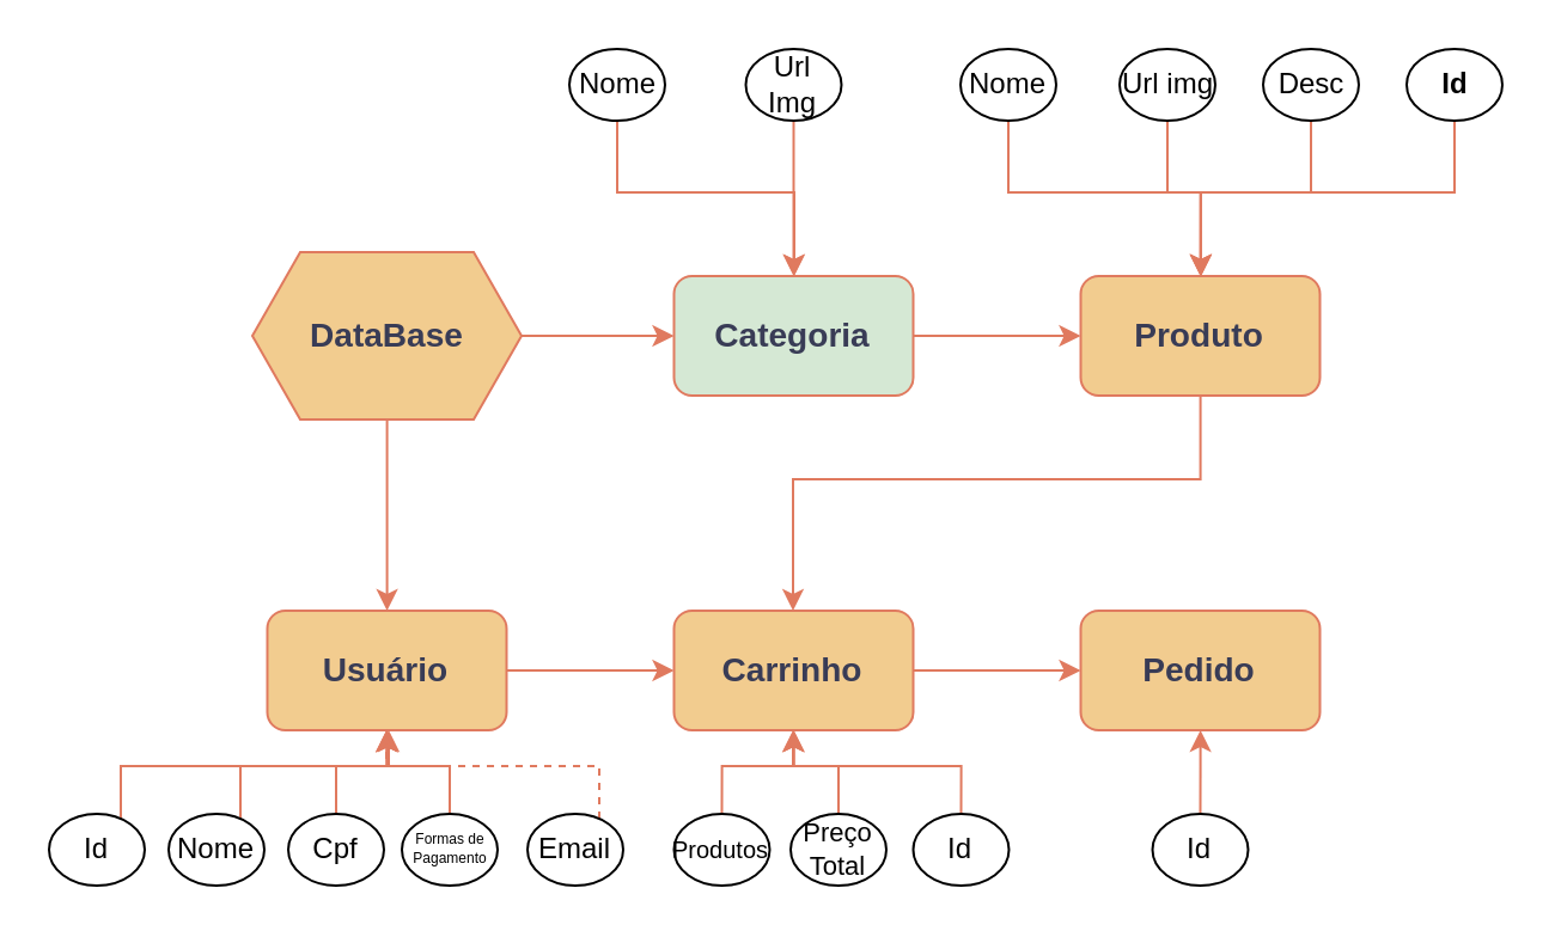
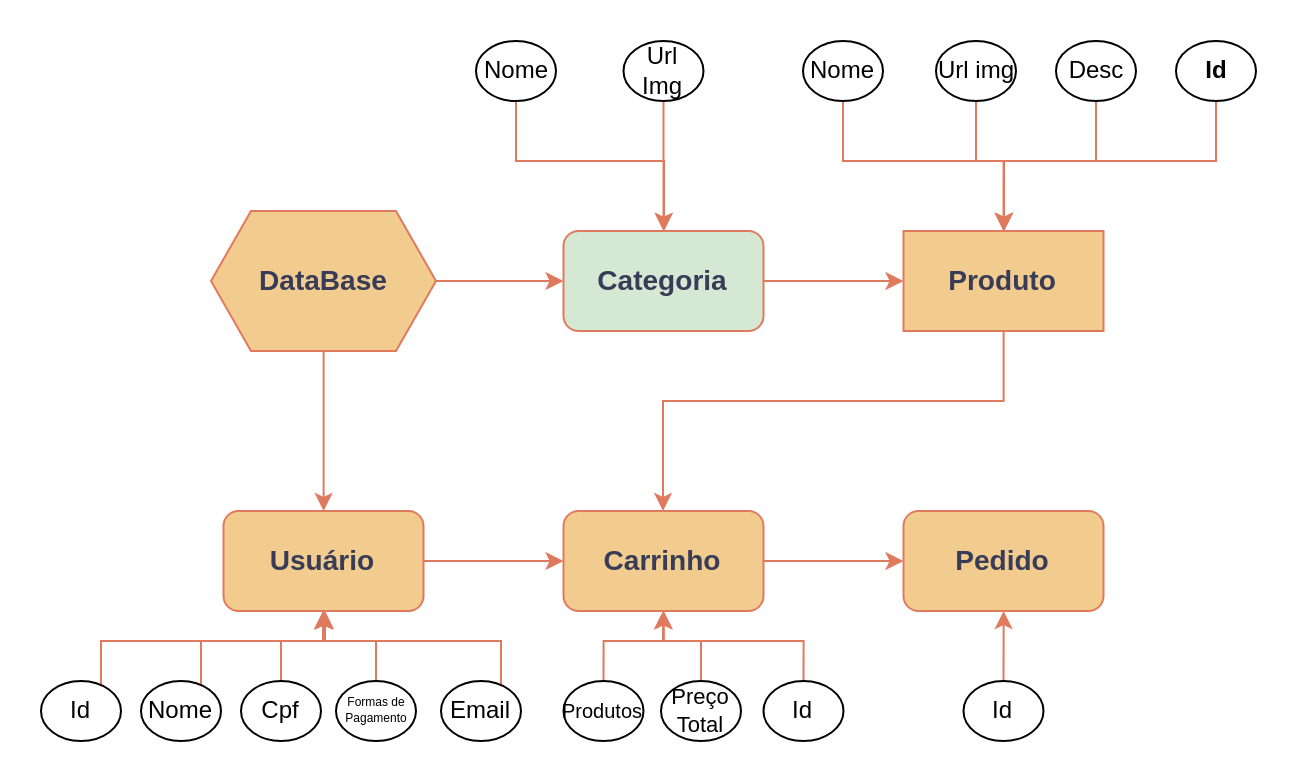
- <mxCell id="13" value="&lt;h3&gt;Produto&lt;/h3&gt;" style="rounded=1;whiteSpace=wrap;html=1;strokeColor=#E07A5F;fontColor=#393C56;fillColor=#F2CC8F;" vertex="1" parent="1"><mxGeometry x="451.25" y="115" width="100" height="50" as="geometry" /></mxCell>
+ <mxCell id="13" value="&lt;h3&gt;Produto&lt;/h3&gt;" style="whiteSpace=wrap;html=1;strokeColor=#E07A5F;fontColor=#393C56;fillColor=#F2CC8F;rounded=0;" vertex="1" parent="1"><mxGeometry x="451.25" y="115" width="100" height="50" as="geometry" /></mxCell>
- <mxCell id="34" style="edgeStyle=orthogonalEdgeStyle;rounded=0;orthogonalLoop=1;jettySize=auto;html=1;strokeColor=#E07A5F;fontFamily=Helvetica;fontSize=12;fontColor=#393C56;fillColor=#F2CC8F;dashed=1;" edge="1" parent="1" source="35" target="3"><mxGeometry relative="1" as="geometry"><Array as="points"><mxPoint x="250" y="320" /><mxPoint x="161" y="320" /></Array></mxGeometry></mxCell>
+ <mxCell id="34" style="edgeStyle=orthogonalEdgeStyle;rounded=0;orthogonalLoop=1;jettySize=auto;html=1;strokeColor=#E07A5F;fontFamily=Helvetica;fontSize=12;fontColor=#393C56;fillColor=#F2CC8F;" edge="1" parent="1" source="35" target="3"><mxGeometry relative="1" as="geometry"><Array as="points"><mxPoint x="250" y="320" /><mxPoint x="161" y="320" /></Array></mxGeometry></mxCell>
